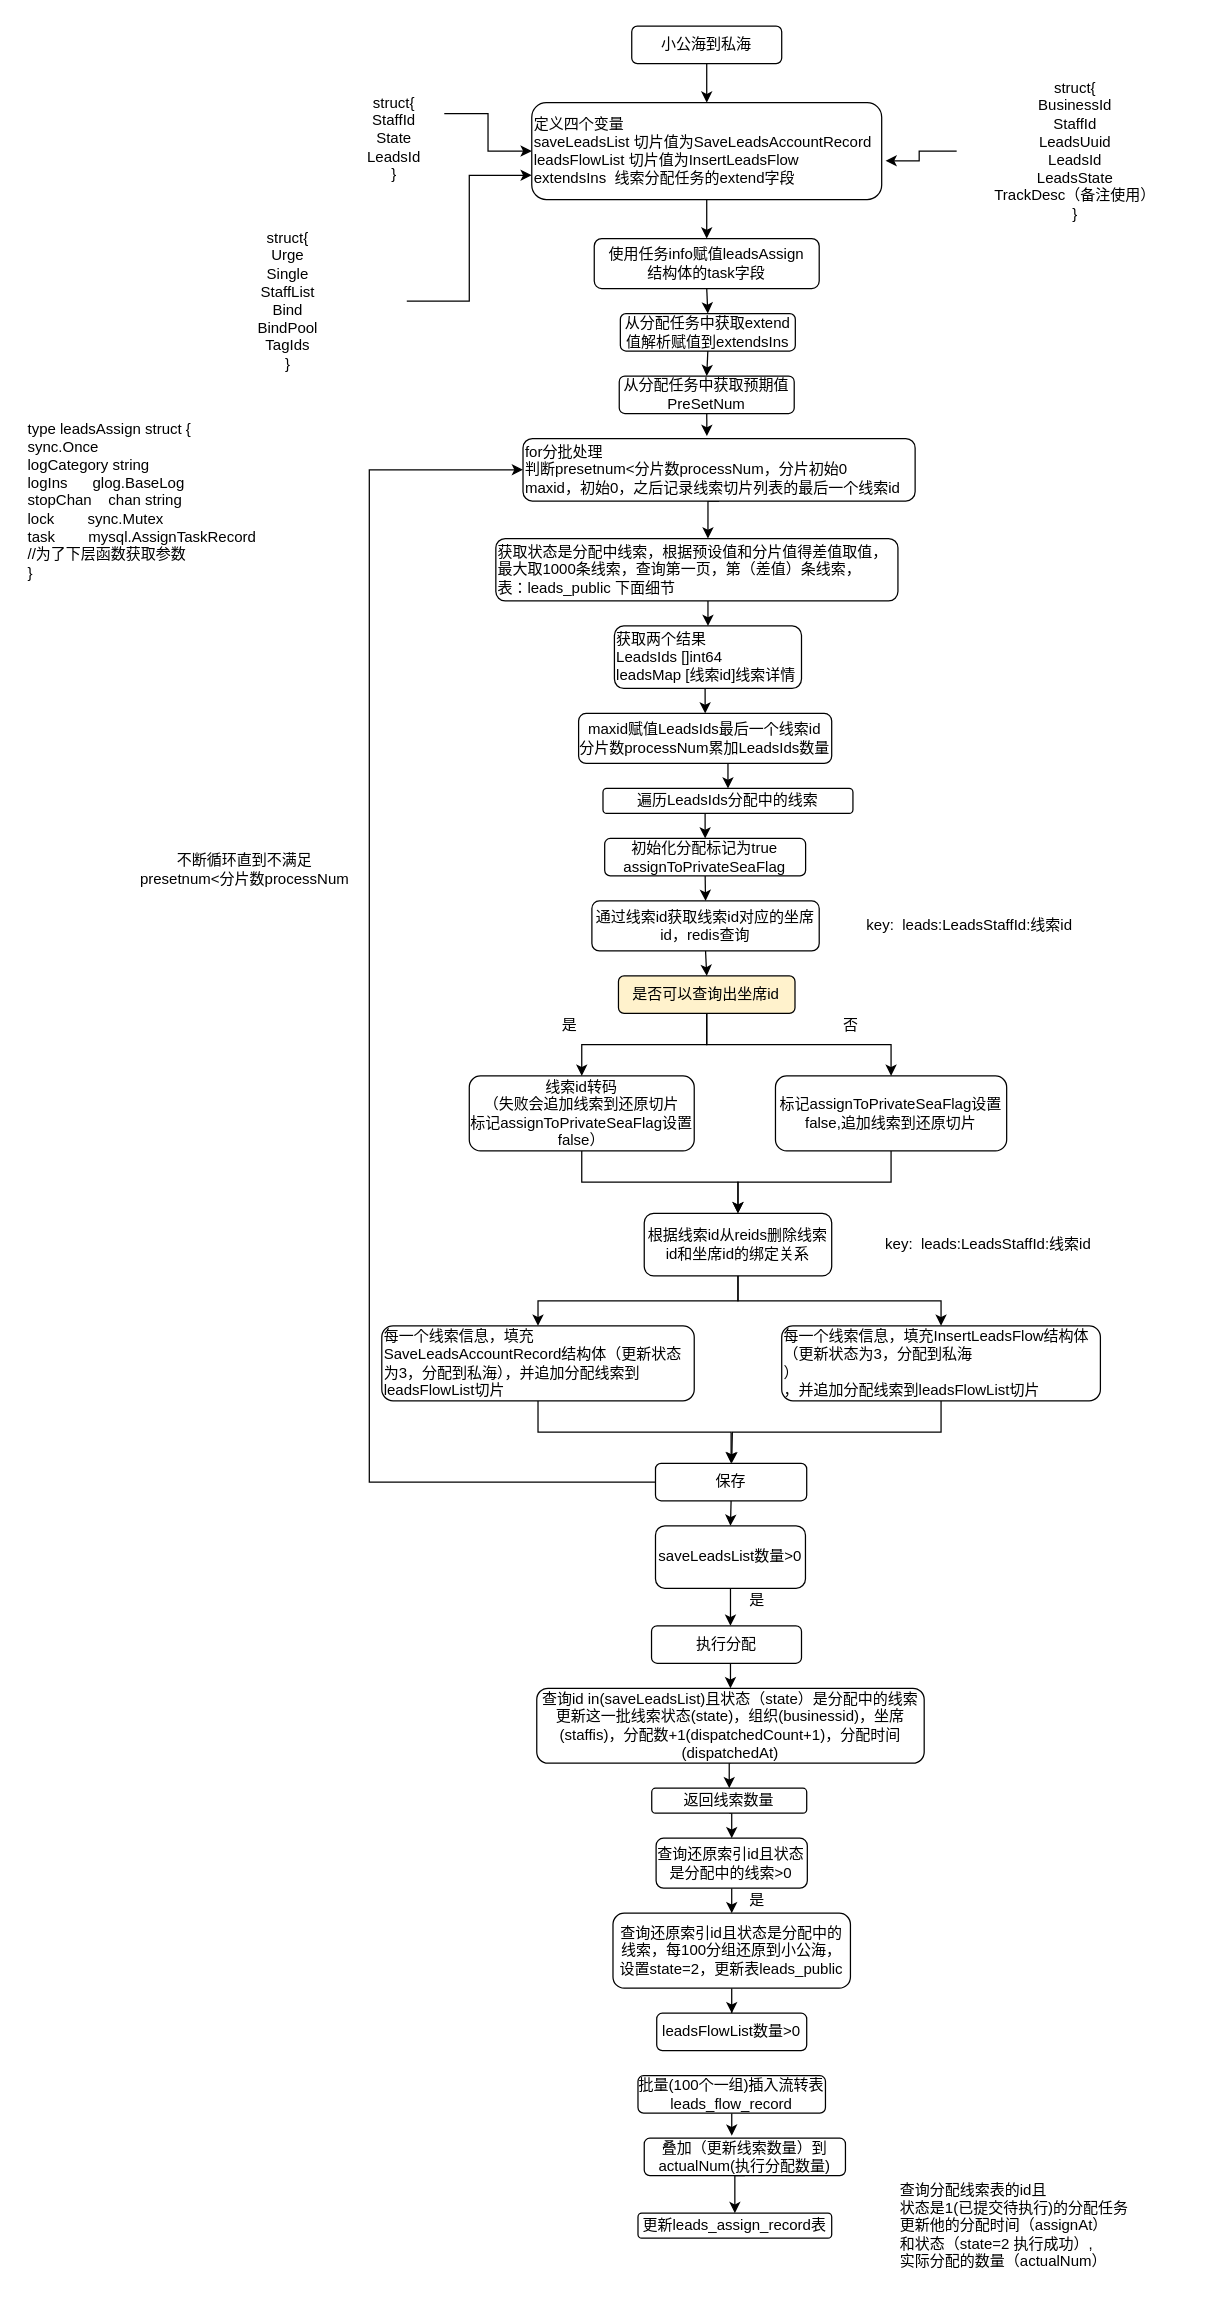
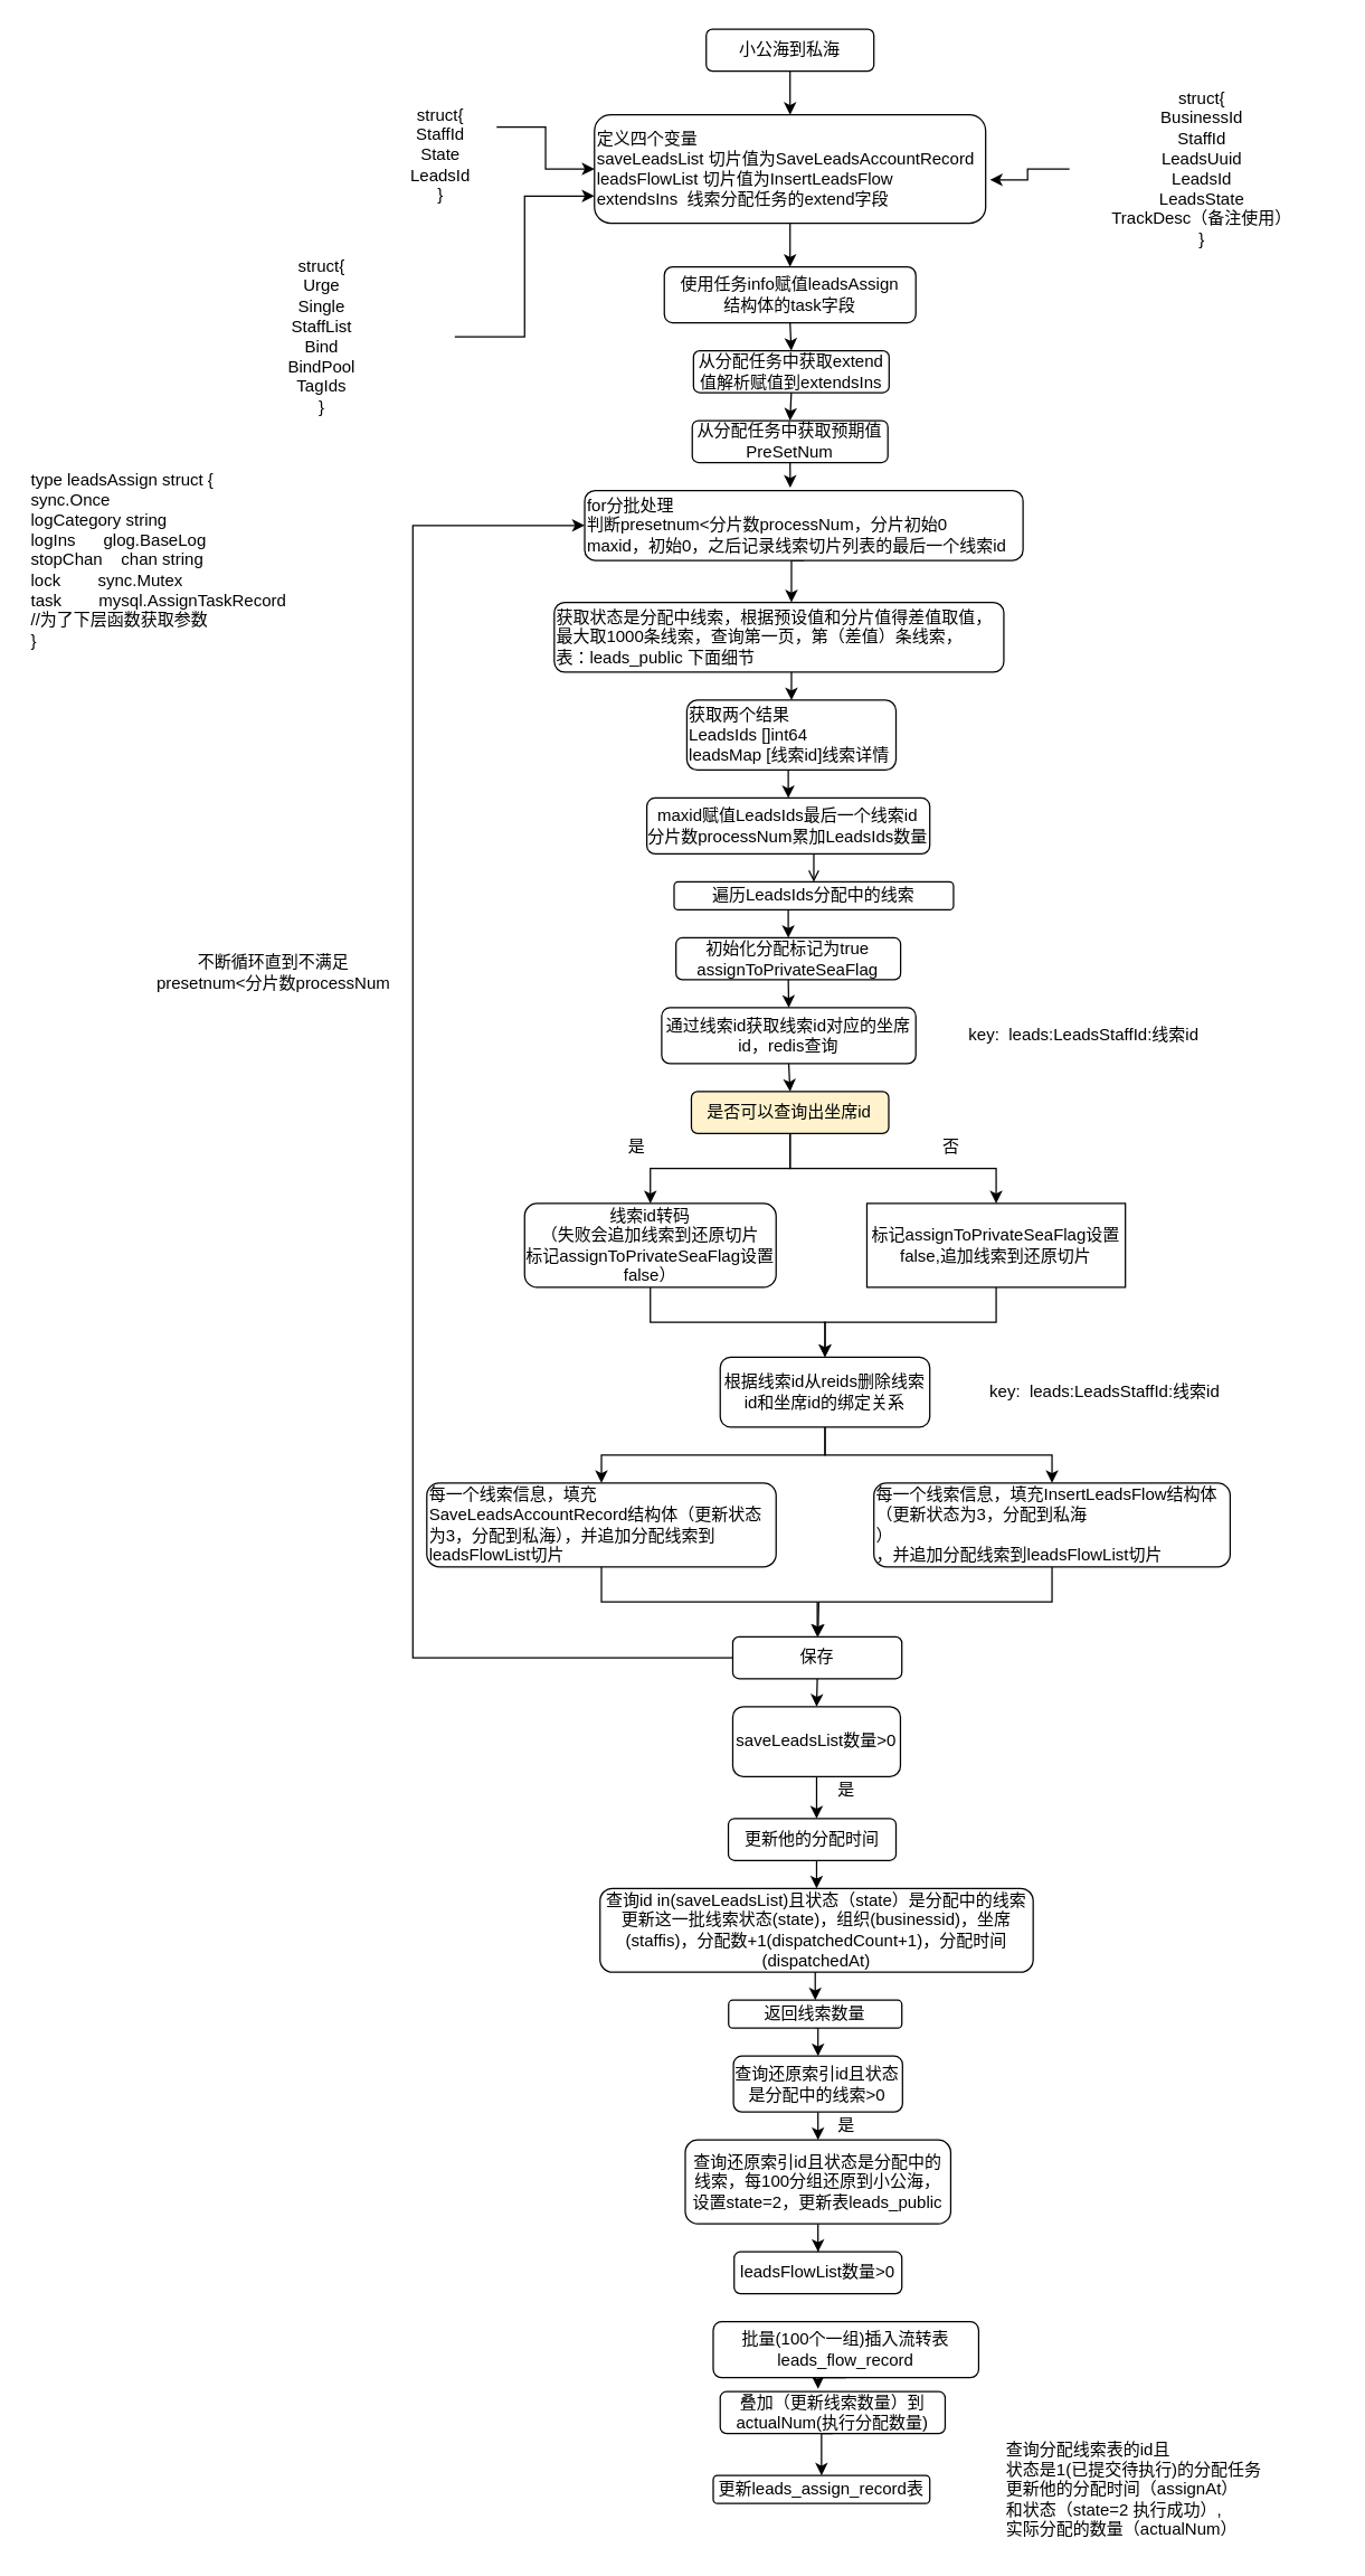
- <mxCell id="20" style="edgeStyle=orthogonalEdgeStyle;rounded=0;orthogonalLoop=1;jettySize=auto;html=1;exitX=0.5;exitY=1;exitDx=0;exitDy=0;entryX=0.5;entryY=0;entryDx=0;entryDy=0;" edge="1" parent="1" source="21" target="28"><mxGeometry relative="1" as="geometry" /></mxCell>
+ <mxCell id="20" style="edgeStyle=orthogonalEdgeStyle;rounded=0;orthogonalLoop=1;jettySize=auto;html=1;exitX=0.5;exitY=1;exitDx=0;exitDy=0;entryX=0.5;entryY=0;entryDx=0;entryDy=0;endArrow=open;" edge="1" parent="1" source="21" target="28"><mxGeometry relative="1" as="geometry" /></mxCell>
- <mxCell id="40" value="&lt;span&gt;标记assignToPrivateSeaFlag设置false,追加线索到还原切片&lt;/span&gt;" style="rounded=1;whiteSpace=wrap;html=1;" vertex="1" parent="1"><mxGeometry x="620" y="860" width="185" height="60" as="geometry" /></mxCell>
+ <mxCell id="40" value="&lt;span&gt;标记assignToPrivateSeaFlag设置false,追加线索到还原切片&lt;/span&gt;" style="whiteSpace=wrap;html=1;rounded=0;" vertex="1" parent="1"><mxGeometry x="620" y="860" width="185" height="60" as="geometry" /></mxCell>
- <mxCell id="58" value="&lt;div style=&quot;text-align: left&quot;&gt;&lt;span&gt;&lt;font face=&quot;helvetica&quot;&gt;执行分配&lt;/font&gt;&lt;/span&gt;&lt;/div&gt;" style="rounded=1;whiteSpace=wrap;html=1;" vertex="1" parent="1"><mxGeometry x="520.83" y="1300" width="120" height="30" as="geometry" /></mxCell>
+ <mxCell id="58" value="&lt;div style=&quot;text-align: left&quot;&gt;&lt;span&gt;&lt;font face=&quot;helvetica&quot;&gt;更新他的分配时间&lt;/font&gt;&lt;/span&gt;&lt;/div&gt;" style="rounded=1;whiteSpace=wrap;html=1;" vertex="1" parent="1"><mxGeometry x="520.83" y="1300" width="120" height="30" as="geometry" /></mxCell>
- <mxCell id="70" value="批量(100个一组)插入流转表&lt;br&gt;leads_flow_record" style="rounded=1;whiteSpace=wrap;html=1;" vertex="1" parent="1"><mxGeometry x="509.99" y="1660" width="150.01" height="30" as="geometry" /></mxCell>
+ <mxCell id="70" value="批量(100个一组)插入流转表&lt;br&gt;leads_flow_record" style="rounded=1;whiteSpace=wrap;html=1;" vertex="1" parent="1"><mxGeometry x="509.99" y="1660" width="190" height="40" as="geometry" /></mxCell>
